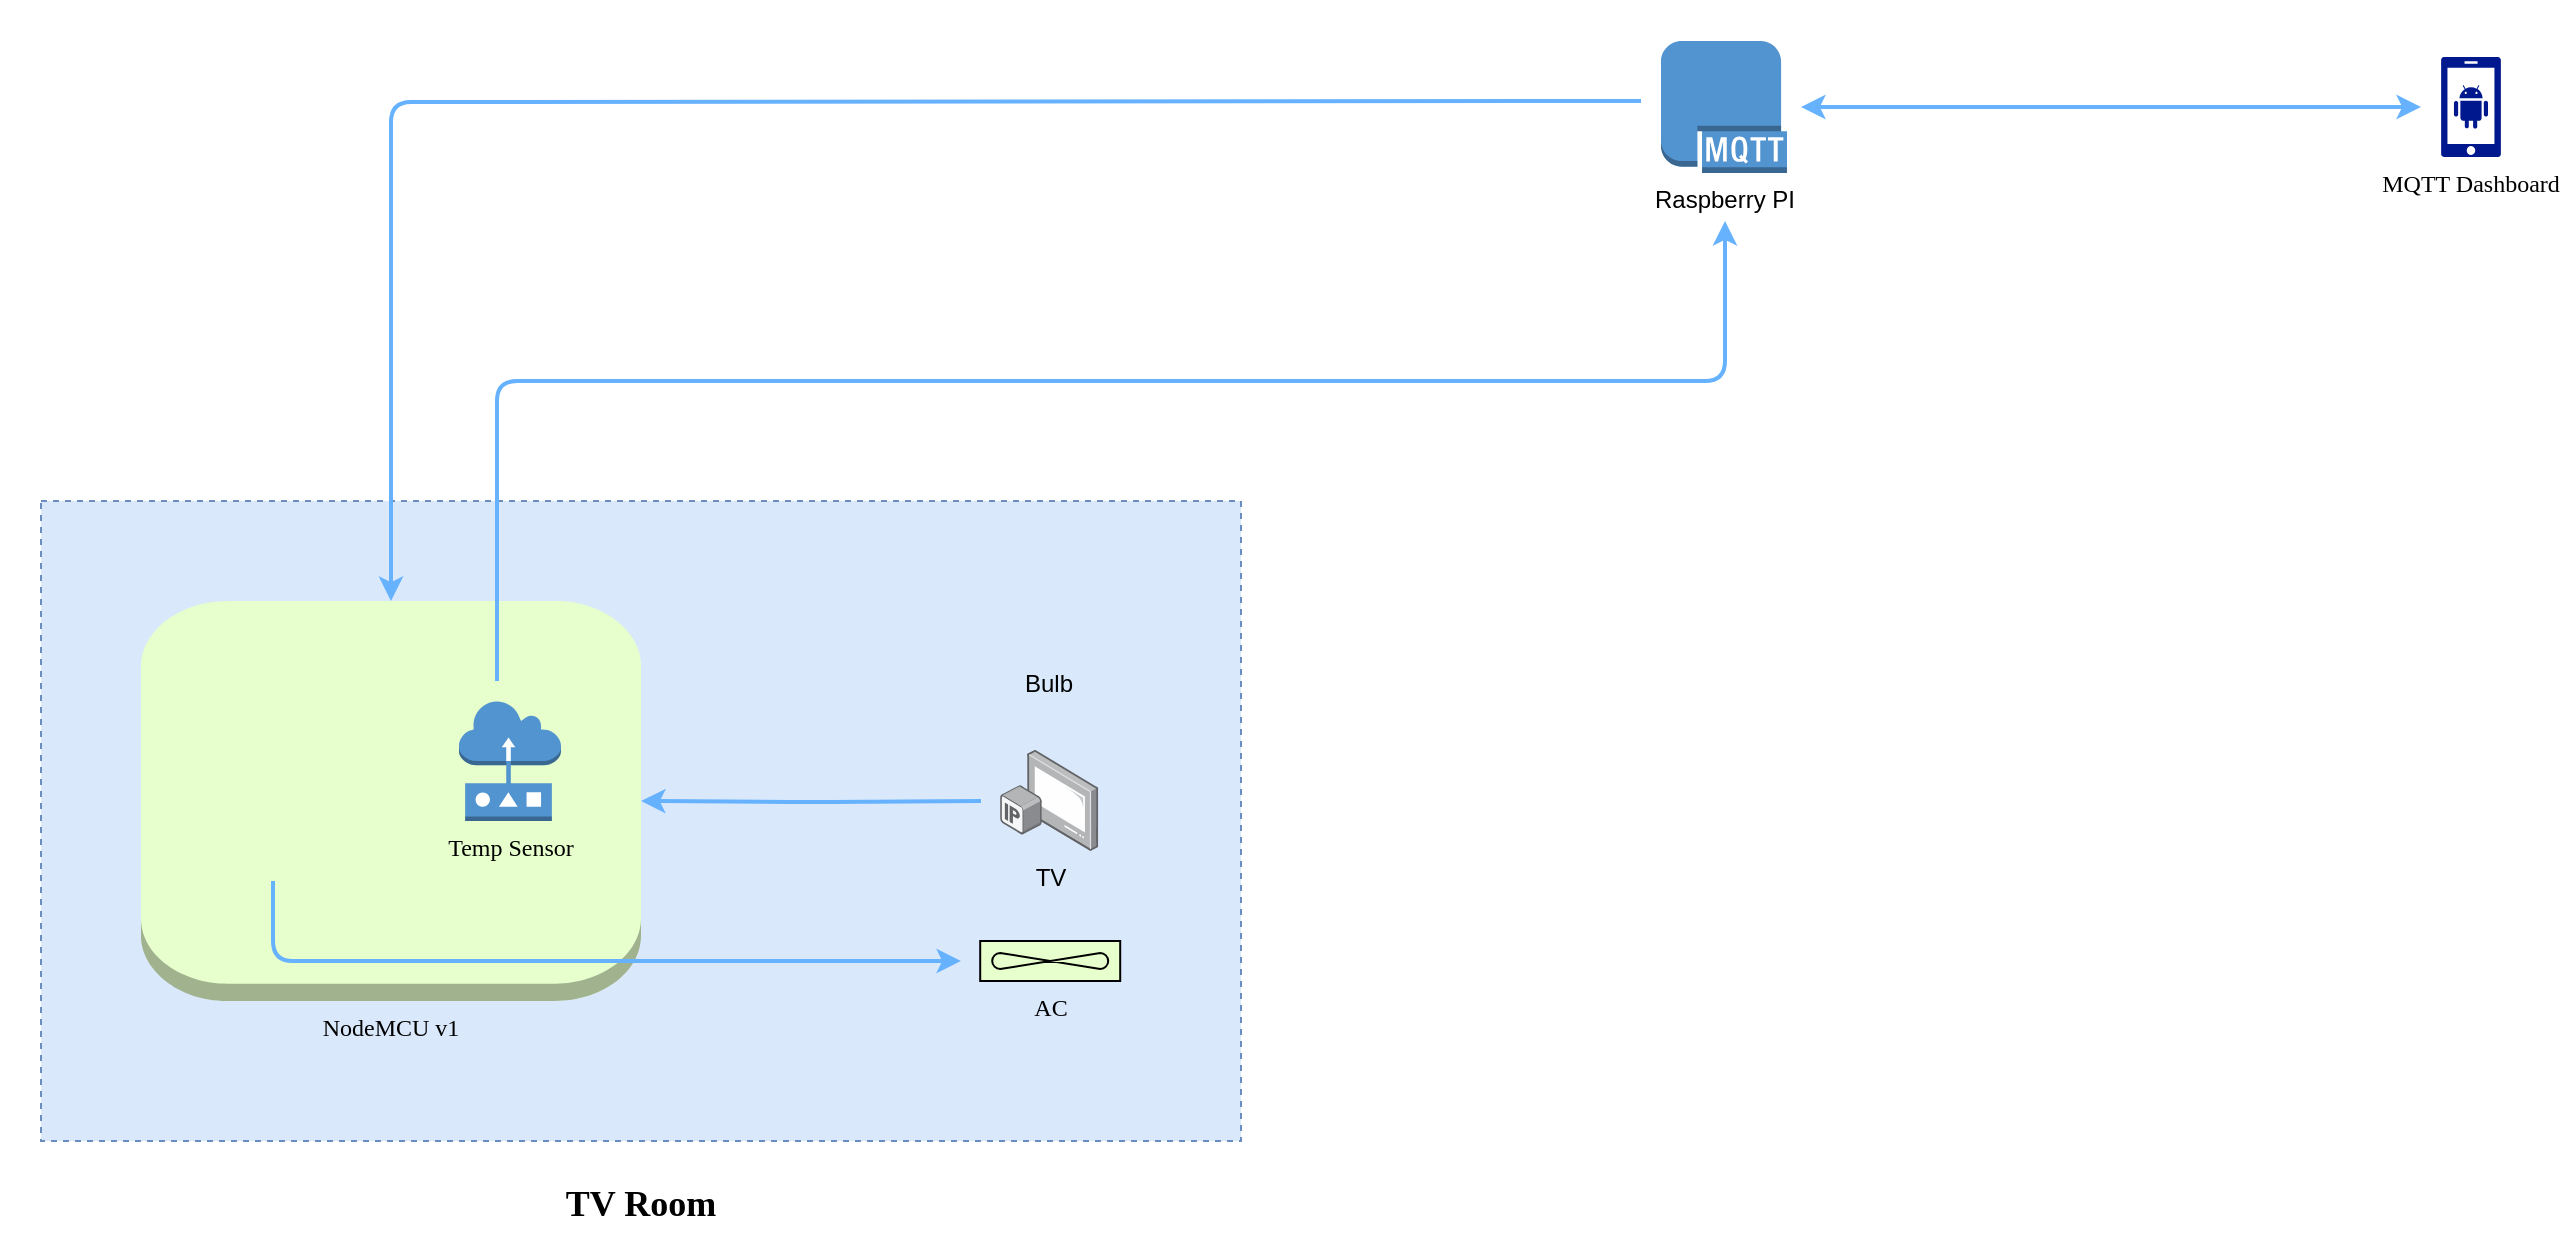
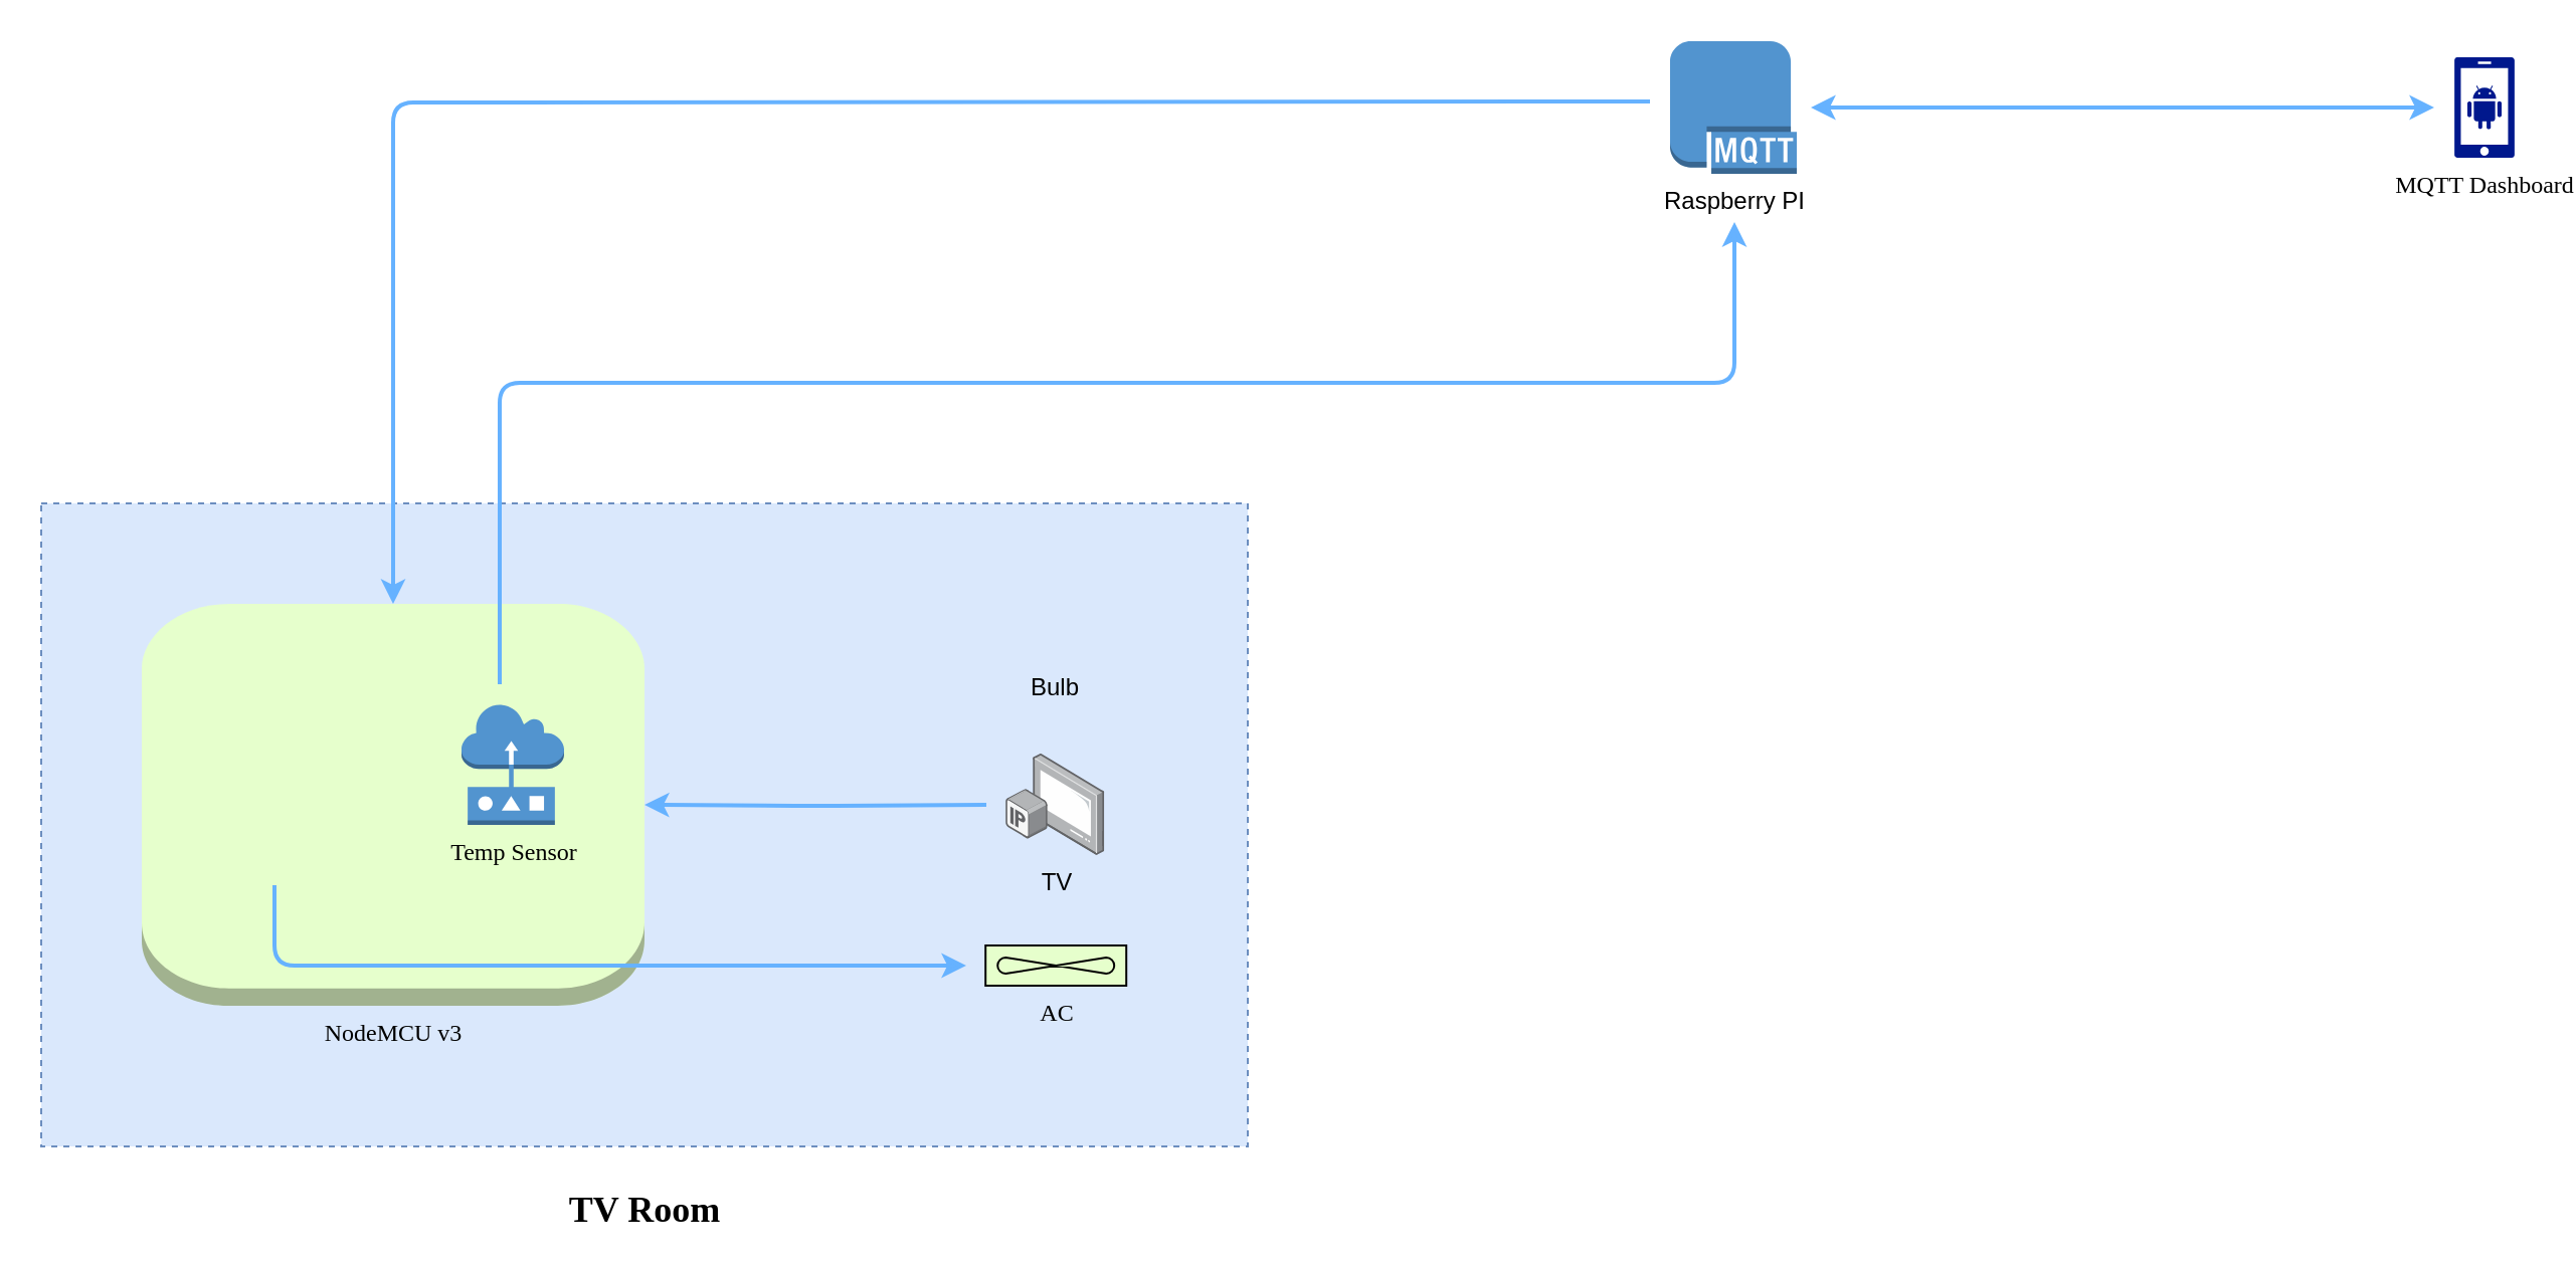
- <mxCell id="7" value="NodeMCU v1" style="outlineConnect=0;dashed=0;verticalLabelPosition=bottom;verticalAlign=top;align=center;html=1;shape=mxgraph.aws3.instance;fillColor=#E6FFCC;gradientColor=none;fontFamily=Verdana;" parent="6" vertex="1"><mxGeometry width="250" height="200" as="geometry" /></mxCell>
+ <mxCell id="7" value="NodeMCU v3" style="outlineConnect=0;dashed=0;verticalLabelPosition=bottom;verticalAlign=top;align=center;html=1;shape=mxgraph.aws3.instance;fillColor=#E6FFCC;gradientColor=none;fontFamily=Verdana;" parent="6" vertex="1"><mxGeometry width="250" height="200" as="geometry" /></mxCell>
